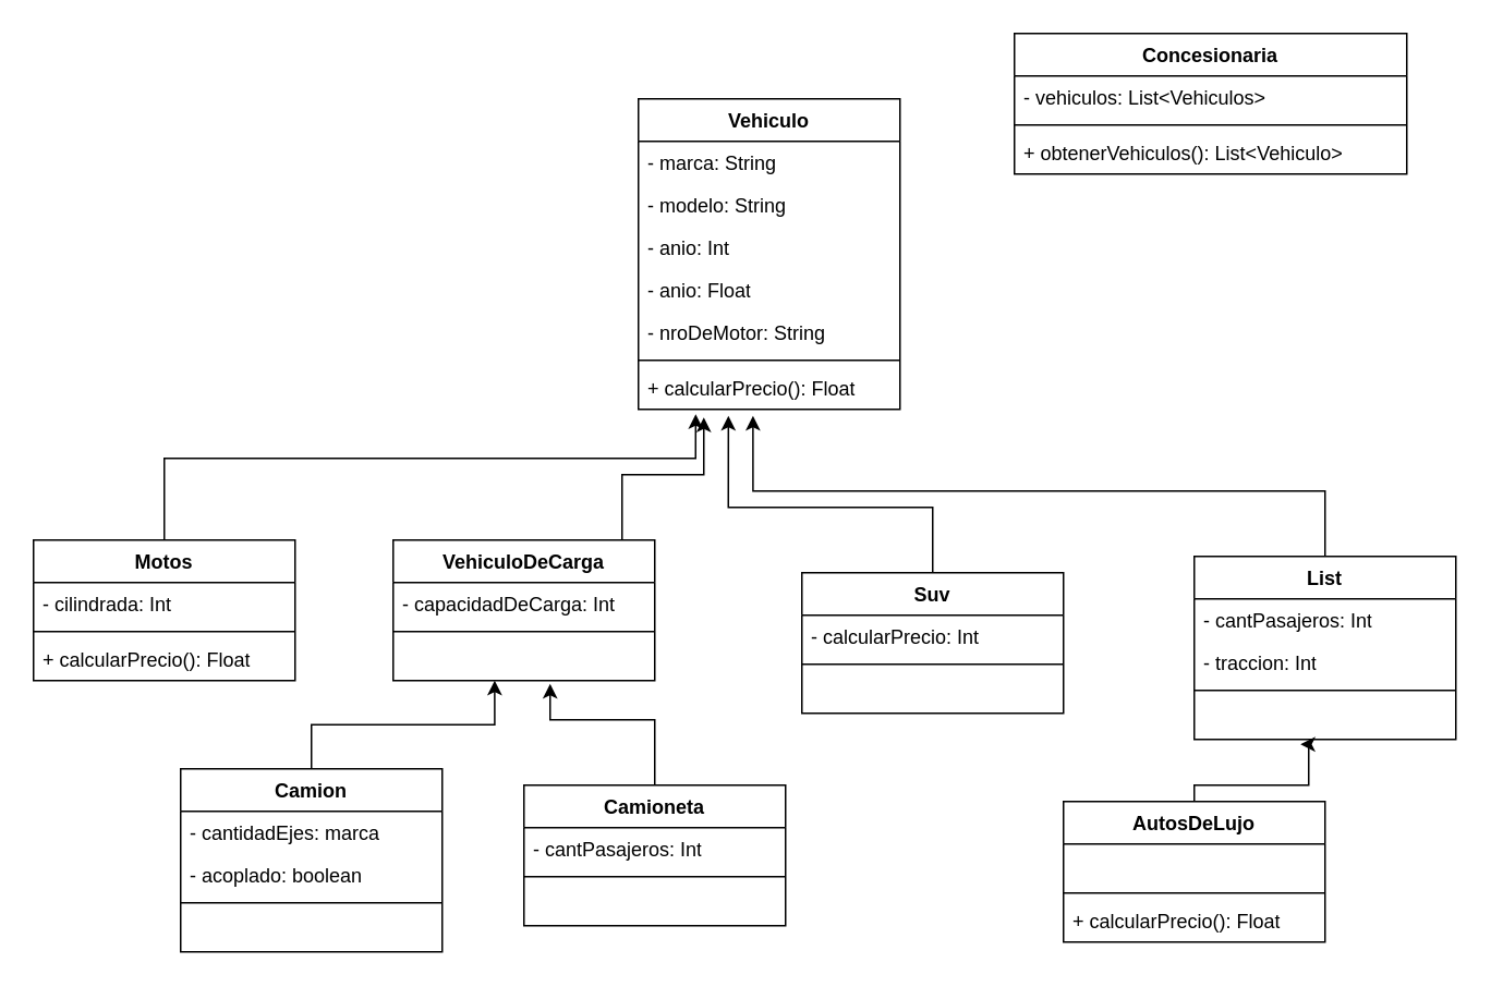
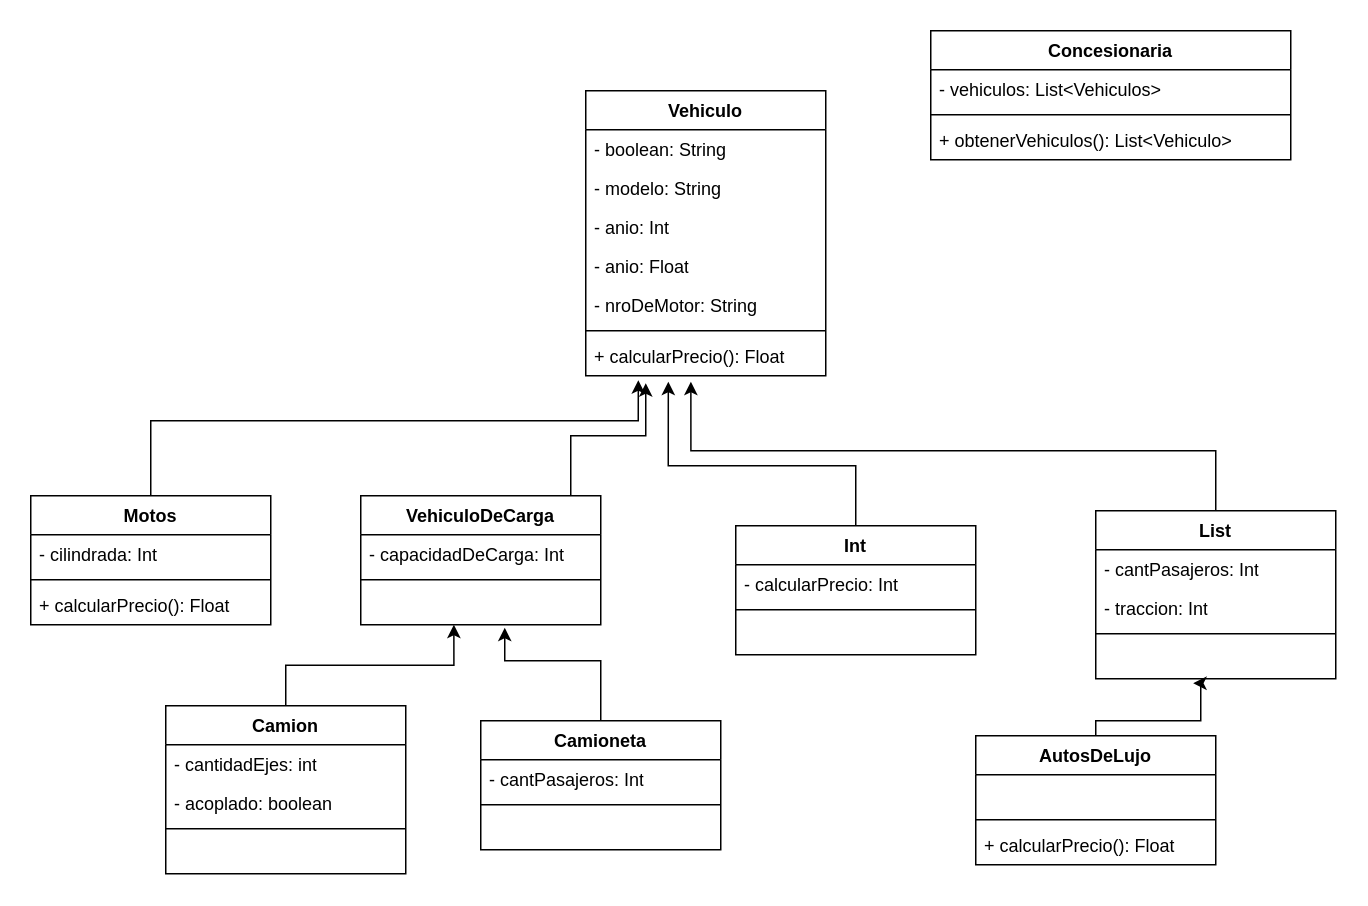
- <mxCell id="3" value="- marca: String" style="text;strokeColor=none;fillColor=none;align=left;verticalAlign=top;spacingLeft=4;spacingRight=4;overflow=hidden;rotatable=0;points=[[0,0.5],[1,0.5]];portConstraint=eastwest;whiteSpace=wrap;html=1;" vertex="1" parent="2"><mxGeometry y="26" width="160" height="26" as="geometry" /></mxCell>
+ <mxCell id="3" value="- boolean: String" style="text;strokeColor=none;fillColor=none;align=left;verticalAlign=top;spacingLeft=4;spacingRight=4;overflow=hidden;rotatable=0;points=[[0,0.5],[1,0.5]];portConstraint=eastwest;whiteSpace=wrap;html=1;" vertex="1" parent="2"><mxGeometry y="26" width="160" height="26" as="geometry" /></mxCell>
- <mxCell id="42" value="Suv" style="swimlane;fontStyle=1;align=center;verticalAlign=top;childLayout=stackLayout;horizontal=1;startSize=26;horizontalStack=0;resizeParent=1;resizeParentMax=0;resizeLast=0;collapsible=1;marginBottom=0;whiteSpace=wrap;html=1;" vertex="1" parent="1"><mxGeometry x="490" y="350" width="160" height="86" as="geometry" /></mxCell>
+ <mxCell id="42" value="Int" style="swimlane;fontStyle=1;align=center;verticalAlign=top;childLayout=stackLayout;horizontal=1;startSize=26;horizontalStack=0;resizeParent=1;resizeParentMax=0;resizeLast=0;collapsible=1;marginBottom=0;whiteSpace=wrap;html=1;" vertex="1" parent="1"><mxGeometry x="490" y="350" width="160" height="86" as="geometry" /></mxCell>
- <mxCell id="32" value="- cantidadEjes: marca" style="text;strokeColor=none;fillColor=none;align=left;verticalAlign=top;spacingLeft=4;spacingRight=4;overflow=hidden;rotatable=0;points=[[0,0.5],[1,0.5]];portConstraint=eastwest;whiteSpace=wrap;html=1;" vertex="1" parent="31"><mxGeometry y="26" width="160" height="26" as="geometry" /></mxCell>
+ <mxCell id="32" value="- cantidadEjes: int" style="text;strokeColor=none;fillColor=none;align=left;verticalAlign=top;spacingLeft=4;spacingRight=4;overflow=hidden;rotatable=0;points=[[0,0.5],[1,0.5]];portConstraint=eastwest;whiteSpace=wrap;html=1;" vertex="1" parent="31"><mxGeometry y="26" width="160" height="26" as="geometry" /></mxCell>
